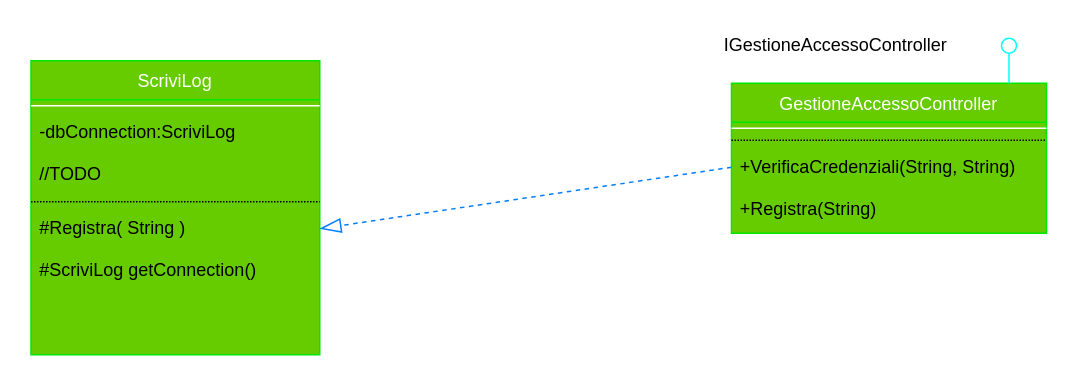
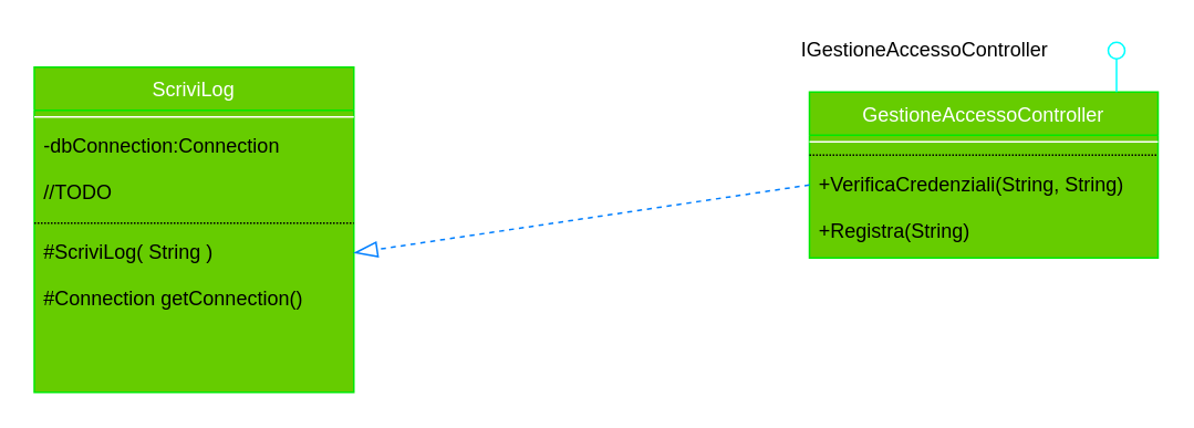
- <mxCell id="4" value="-dbConnection:ScriviLog" style="text;align=left;verticalAlign=top;spacingLeft=4;spacingRight=4;overflow=hidden;rotatable=0;points=[[0,0.5],[1,0.5]];portConstraint=eastwest;" vertex="1" parent="2"><mxGeometry y="34" width="192.5" height="28" as="geometry" /></mxCell>
+ <mxCell id="4" value="-dbConnection:Connection" style="text;align=left;verticalAlign=top;spacingLeft=4;spacingRight=4;overflow=hidden;rotatable=0;points=[[0,0.5],[1,0.5]];portConstraint=eastwest;" vertex="1" parent="2"><mxGeometry y="34" width="192.5" height="28" as="geometry" /></mxCell>
- <mxCell id="7" value="#Registra( String )" style="text;align=left;verticalAlign=top;spacingLeft=4;spacingRight=4;overflow=hidden;rotatable=0;points=[[0,0.5],[1,0.5]];portConstraint=eastwest;" vertex="1" parent="2"><mxGeometry y="98" width="192.5" height="28" as="geometry" /></mxCell>
+ <mxCell id="7" value="#ScriviLog( String )" style="text;align=left;verticalAlign=top;spacingLeft=4;spacingRight=4;overflow=hidden;rotatable=0;points=[[0,0.5],[1,0.5]];portConstraint=eastwest;" vertex="1" parent="2"><mxGeometry y="98" width="192.5" height="28" as="geometry" /></mxCell>
- <mxCell id="8" value="#ScriviLog getConnection()" style="text;align=left;verticalAlign=top;spacingLeft=4;spacingRight=4;overflow=hidden;rotatable=0;points=[[0,0.5],[1,0.5]];portConstraint=eastwest;" vertex="1" parent="2"><mxGeometry y="126" width="192.5" height="28" as="geometry" /></mxCell>
+ <mxCell id="8" value="#Connection getConnection()" style="text;align=left;verticalAlign=top;spacingLeft=4;spacingRight=4;overflow=hidden;rotatable=0;points=[[0,0.5],[1,0.5]];portConstraint=eastwest;" vertex="1" parent="2"><mxGeometry y="126" width="192.5" height="28" as="geometry" /></mxCell>
